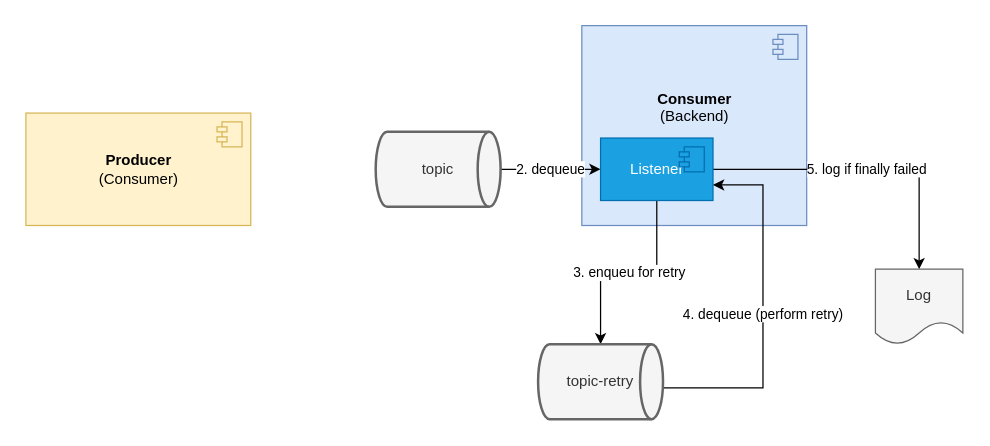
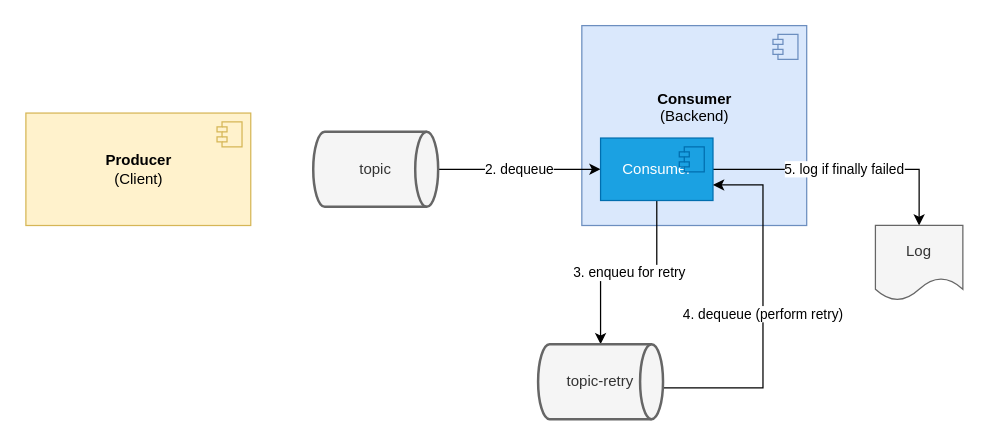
- <mxCell id="6" value="&lt;b&gt;Producer&lt;/b&gt;&lt;br&gt;(Consumer)" style="html=1;dropTarget=0;fillColor=#fff2cc;strokeColor=#d6b656;" vertex="1" parent="1"><mxGeometry x="20" y="90" width="180" height="90" as="geometry" /></mxCell>
+ <mxCell id="6" value="&lt;b&gt;Producer&lt;/b&gt;&lt;br&gt;(Client)" style="html=1;dropTarget=0;fillColor=#fff2cc;strokeColor=#d6b656;" vertex="1" parent="1"><mxGeometry x="20" y="90" width="180" height="90" as="geometry" /></mxCell>
- <mxCell id="5" value="topic" style="strokeWidth=2;html=1;shape=mxgraph.flowchart.direct_data;whiteSpace=wrap;fillColor=#f5f5f5;strokeColor=#666666;fontColor=#333333;" vertex="1" parent="1"><mxGeometry x="300" y="105" width="100" height="60" as="geometry" /></mxCell>
+ <mxCell id="5" value="topic" style="strokeWidth=2;html=1;shape=mxgraph.flowchart.direct_data;whiteSpace=wrap;fillColor=#f5f5f5;strokeColor=#666666;fontColor=#333333;" vertex="1" parent="1"><mxGeometry x="250" y="105" width="100" height="60" as="geometry" /></mxCell>
- <mxCell id="10" value="Listener" style="html=1;dropTarget=0;fillColor=#1ba1e2;strokeColor=#006EAF;fontColor=#ffffff;" vertex="1" parent="1"><mxGeometry x="480" y="110" width="90" height="50" as="geometry" /></mxCell>
+ <mxCell id="10" value="Consumer" style="html=1;dropTarget=0;fillColor=#1ba1e2;strokeColor=#006EAF;fontColor=#ffffff;" vertex="1" parent="1"><mxGeometry x="480" y="110" width="90" height="50" as="geometry" /></mxCell>
- <mxCell id="14" value="Log" style="shape=document;whiteSpace=wrap;html=1;boundedLbl=1;fillColor=#f5f5f5;strokeColor=#666666;fontColor=#333333;" vertex="1" parent="1"><mxGeometry x="700" y="215" width="70" height="60" as="geometry" /></mxCell>
+ <mxCell id="14" value="Log" style="shape=document;whiteSpace=wrap;html=1;boundedLbl=1;fillColor=#f5f5f5;strokeColor=#666666;fontColor=#333333;" vertex="1" parent="1"><mxGeometry x="700" y="180" width="70" height="60" as="geometry" /></mxCell>
